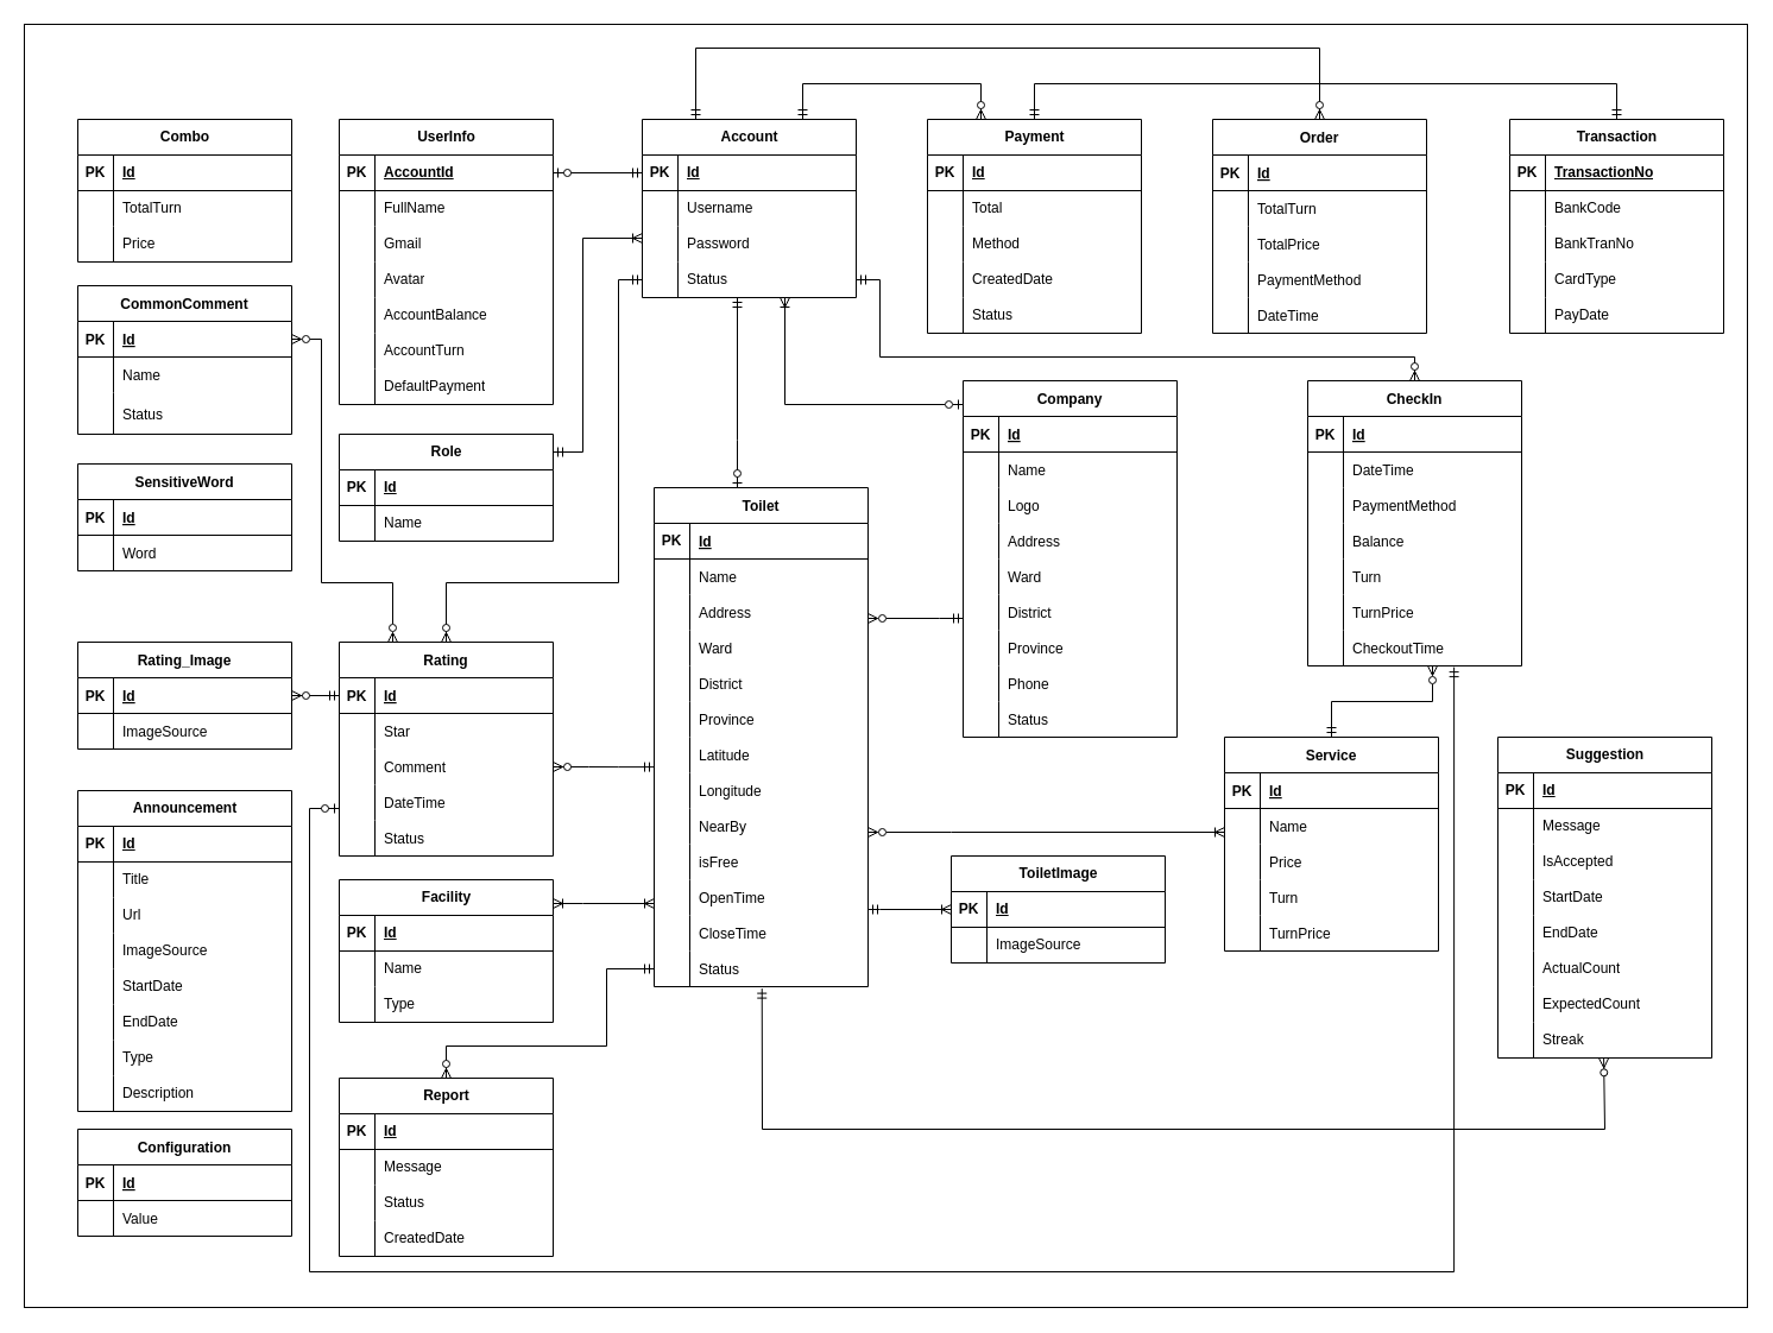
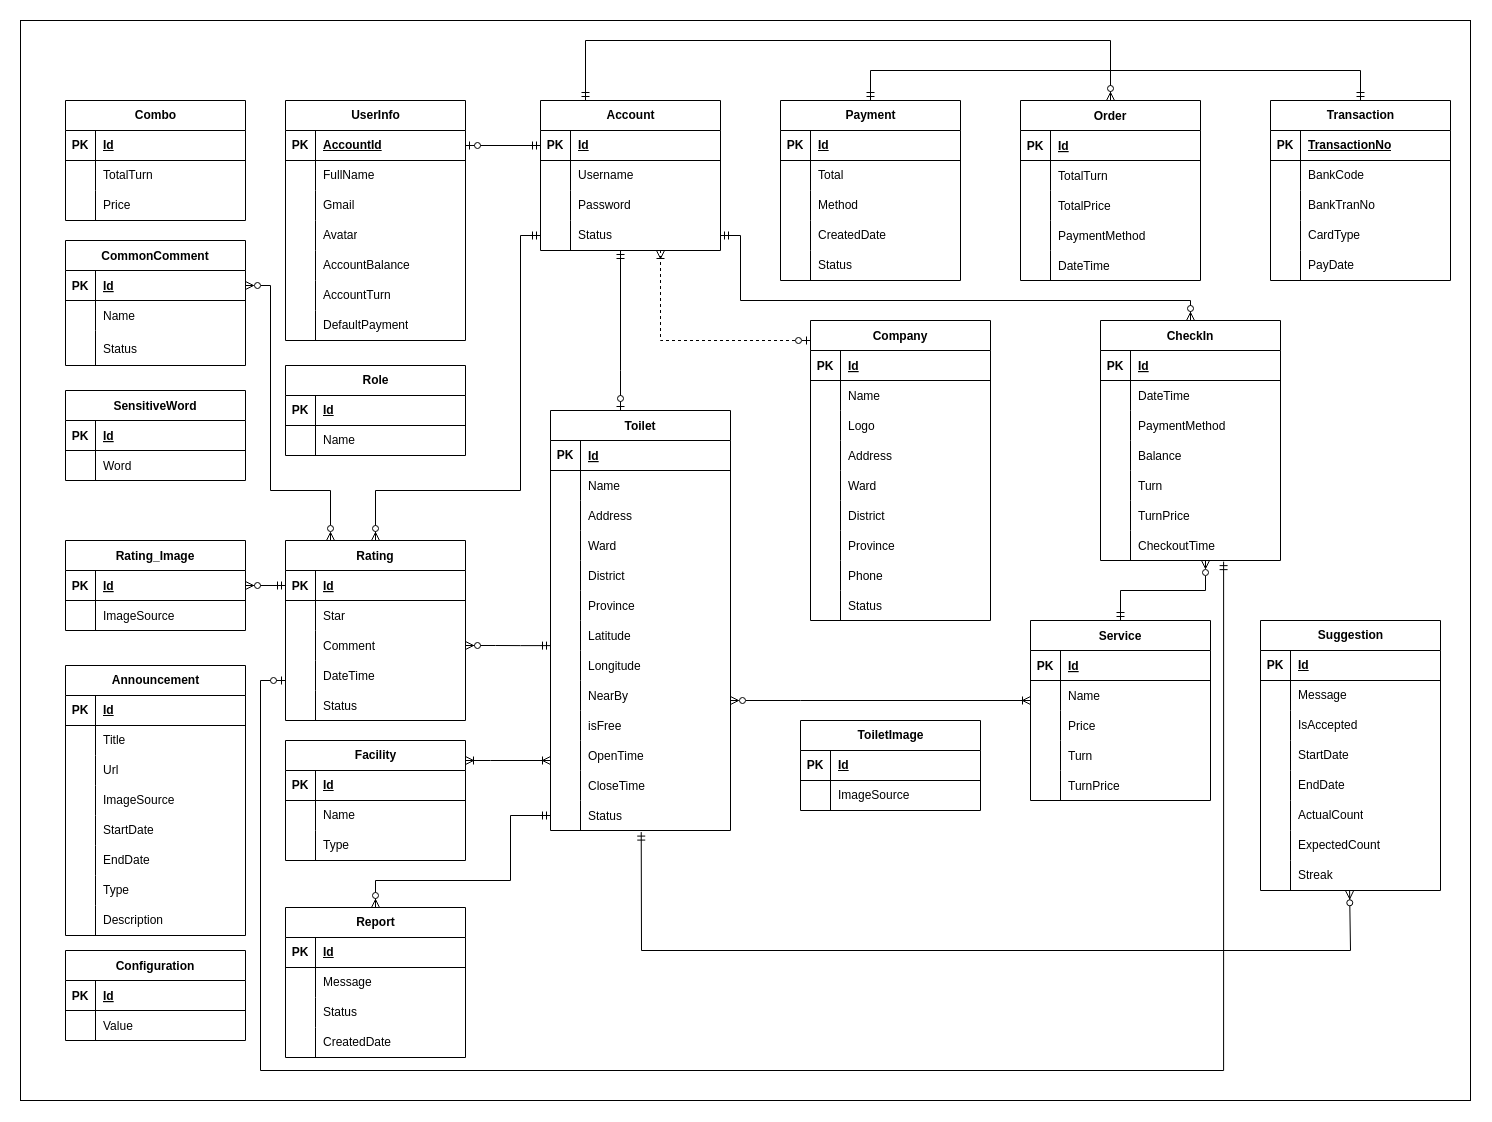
- <mxCell id="263" value="" style="edgeStyle=orthogonalEdgeStyle;fontSize=12;html=1;endArrow=ERzeroToMany;startArrow=ERmandOne;rounded=0;exitX=0.75;exitY=0;exitDx=0;exitDy=0;entryX=0.25;entryY=0;entryDx=0;entryDy=0;" parent="1" source="10" target="224" edge="1"><mxGeometry width="100" height="100" relative="1" as="geometry"><mxPoint x="400" y="440" as="sourcePoint" /><mxPoint x="500" y="340" as="targetPoint" /><Array as="points"><mxPoint x="675" y="70" /><mxPoint x="825" y="70" /></Array></mxGeometry></mxCell>
- <mxCell id="250" value="" style="fontSize=12;html=1;endArrow=ERoneToMany;startArrow=ERmandOne;rounded=0;fontColor=default;edgeStyle=orthogonalEdgeStyle;" parent="1" source="3" target="10" edge="1"><mxGeometry width="100" height="100" relative="1" as="geometry"><mxPoint x="295" y="480" as="sourcePoint" /><mxPoint x="615" y="375" as="targetPoint" /><Array as="points"><mxPoint x="490" y="380" /><mxPoint x="490" y="200" /></Array></mxGeometry></mxCell>
- <mxCell id="251" value="" style="fontSize=12;html=1;endArrow=ERoneToMany;startArrow=ERzeroToOne;rounded=0;fontColor=default;edgeStyle=orthogonalEdgeStyle;startFill=0;" parent="1" source="140" target="10" edge="1"><mxGeometry width="100" height="100" relative="1" as="geometry"><mxPoint x="855" y="670" as="sourcePoint" /><mxPoint x="703.92" y="482.01" as="targetPoint" /><Array as="points"><mxPoint x="660" y="340" /></Array></mxGeometry></mxCell>
+ <mxCell id="251" value="" style="fontSize=12;html=1;endArrow=ERoneToMany;startArrow=ERzeroToOne;rounded=0;fontColor=default;edgeStyle=orthogonalEdgeStyle;startFill=0;dashed=1;" parent="1" source="140" target="10" edge="1"><mxGeometry width="100" height="100" relative="1" as="geometry"><mxPoint x="855" y="670" as="sourcePoint" /><mxPoint x="703.92" y="482.01" as="targetPoint" /><Array as="points"><mxPoint x="660" y="340" /></Array></mxGeometry></mxCell>
- <mxCell id="256" value="" style="fontSize=12;html=1;endArrow=ERzeroToMany;startArrow=ERmandOne;rounded=0;fontColor=default;edgeStyle=orthogonalEdgeStyle;endFill=0;" parent="1" source="140" target="84" edge="1"><mxGeometry width="100" height="100" relative="1" as="geometry"><mxPoint x="845" y="880" as="sourcePoint" /><mxPoint x="945" y="780" as="targetPoint" /><Array as="points"><mxPoint x="790" y="520" /><mxPoint x="790" y="520" /></Array></mxGeometry></mxCell>
- <mxCell id="253" value="" style="fontSize=12;html=1;endArrow=ERoneToMany;startArrow=ERmandOne;rounded=0;fontColor=default;edgeStyle=orthogonalEdgeStyle;" parent="1" source="84" target="217" edge="1"><mxGeometry width="100" height="100" relative="1" as="geometry"><mxPoint x="495" y="1540" as="sourcePoint" /><mxPoint x="595" y="1440" as="targetPoint" /><Array as="points"><mxPoint x="740" y="765" /><mxPoint x="740" y="765" /></Array></mxGeometry></mxCell>
